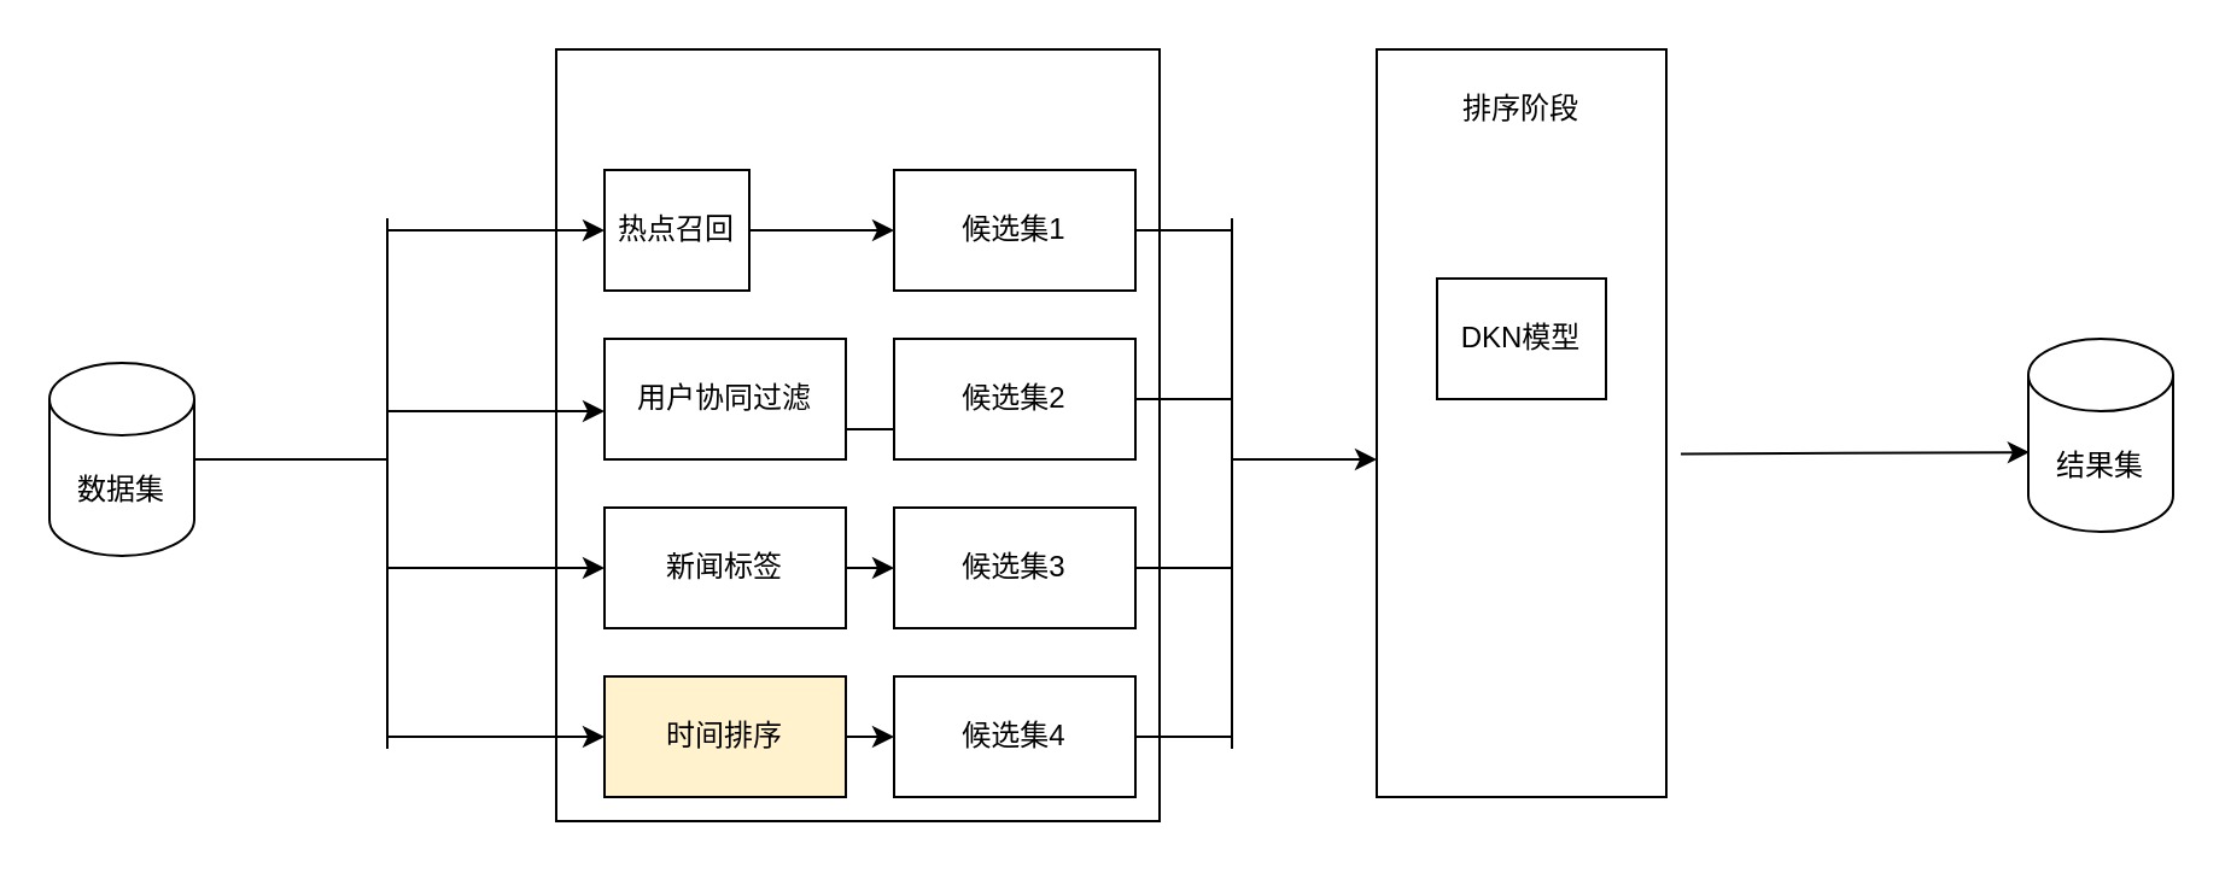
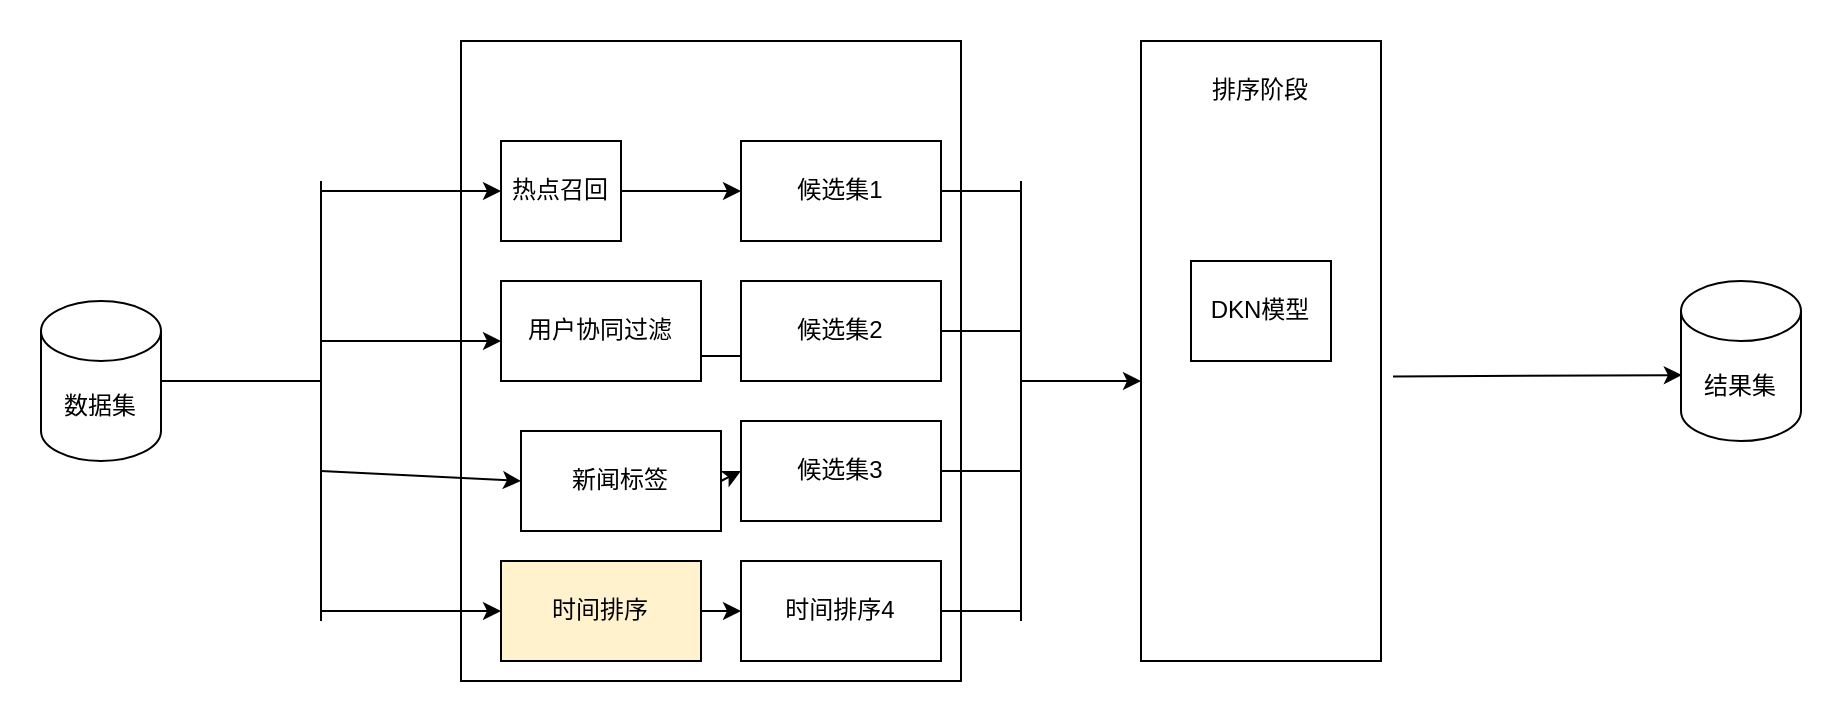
- <mxCell id="15" value="DKN模型" style="rounded=0;whiteSpace=wrap;html=1;" vertex="1" parent="1"><mxGeometry x="595" y="115" width="70" height="50" as="geometry" /></mxCell>
+ <mxCell id="15" value="DKN模型" style="rounded=0;whiteSpace=wrap;html=1;" vertex="1" parent="1"><mxGeometry x="595" y="130" width="70" height="50" as="geometry" /></mxCell>
- <mxCell id="6" value="新闻标签" style="rounded=0;whiteSpace=wrap;html=1;" vertex="1" parent="1"><mxGeometry x="250" y="210" width="100" height="50" as="geometry" /></mxCell>
+ <mxCell id="6" value="新闻标签" style="rounded=0;whiteSpace=wrap;html=1;" vertex="1" parent="1"><mxGeometry x="260" y="215" width="100" height="50" as="geometry" /></mxCell>
- <mxCell id="11" value="候选集4" style="rounded=0;whiteSpace=wrap;html=1;" vertex="1" parent="1"><mxGeometry x="370" y="280" width="100" height="50" as="geometry" /></mxCell>
+ <mxCell id="11" value="时间排序4" style="rounded=0;whiteSpace=wrap;html=1;" vertex="1" parent="1"><mxGeometry x="370" y="280" width="100" height="50" as="geometry" /></mxCell>
